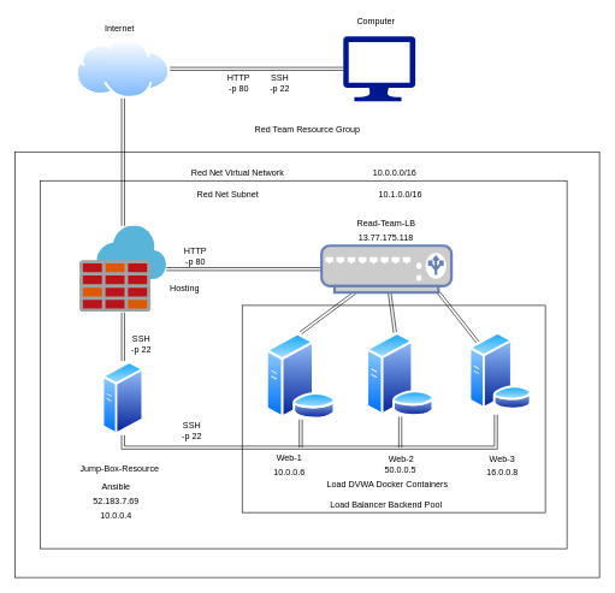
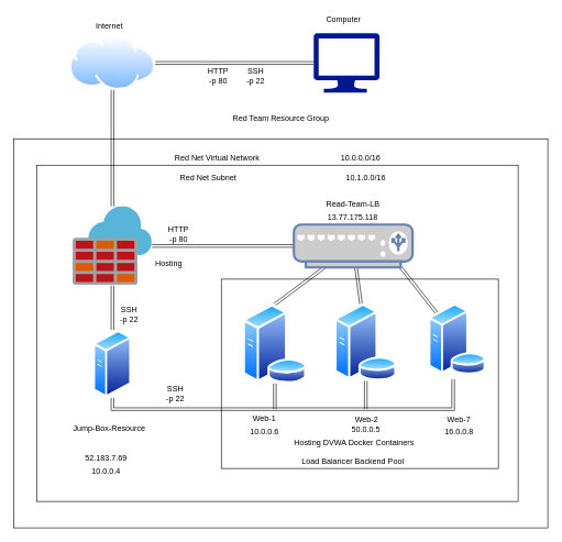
- <mxCell id="34" value="Web-3" style="text;html=1;resizable=0;autosize=1;align=center;verticalAlign=middle;points=[];fillColor=none;strokeColor=none;rounded=0;" vertex="1" parent="1"><mxGeometry x="670" y="626.86" width="50" height="20" as="geometry" /></mxCell>
+ <mxCell id="34" value="Web-7" style="text;html=1;resizable=0;autosize=1;align=center;verticalAlign=middle;points=[];fillColor=none;strokeColor=none;rounded=0;" vertex="1" parent="1"><mxGeometry x="670" y="626.86" width="50" height="20" as="geometry" /></mxCell>
- <mxCell id="49" value="Load DVWA Docker Containers" style="text;html=1;resizable=0;autosize=1;align=center;verticalAlign=middle;points=[];fillColor=none;strokeColor=none;rounded=0;" vertex="1" parent="1"><mxGeometry x="435.8" y="661.86" width="200" height="20" as="geometry" /></mxCell>
+ <mxCell id="49" value="Hosting DVWA Docker Containers" style="text;html=1;resizable=0;autosize=1;align=center;verticalAlign=middle;points=[];fillColor=none;strokeColor=none;rounded=0;" vertex="1" parent="1"><mxGeometry x="435.8" y="661.86" width="200" height="20" as="geometry" /></mxCell>
- <mxCell id="38" value="Ansible" style="text;html=1;resizable=0;autosize=1;align=center;verticalAlign=middle;points=[];fillColor=none;strokeColor=none;rounded=0;" vertex="1" parent="1"><mxGeometry x="130" y="663.86" width="60" height="20" as="geometry" /></mxCell>
